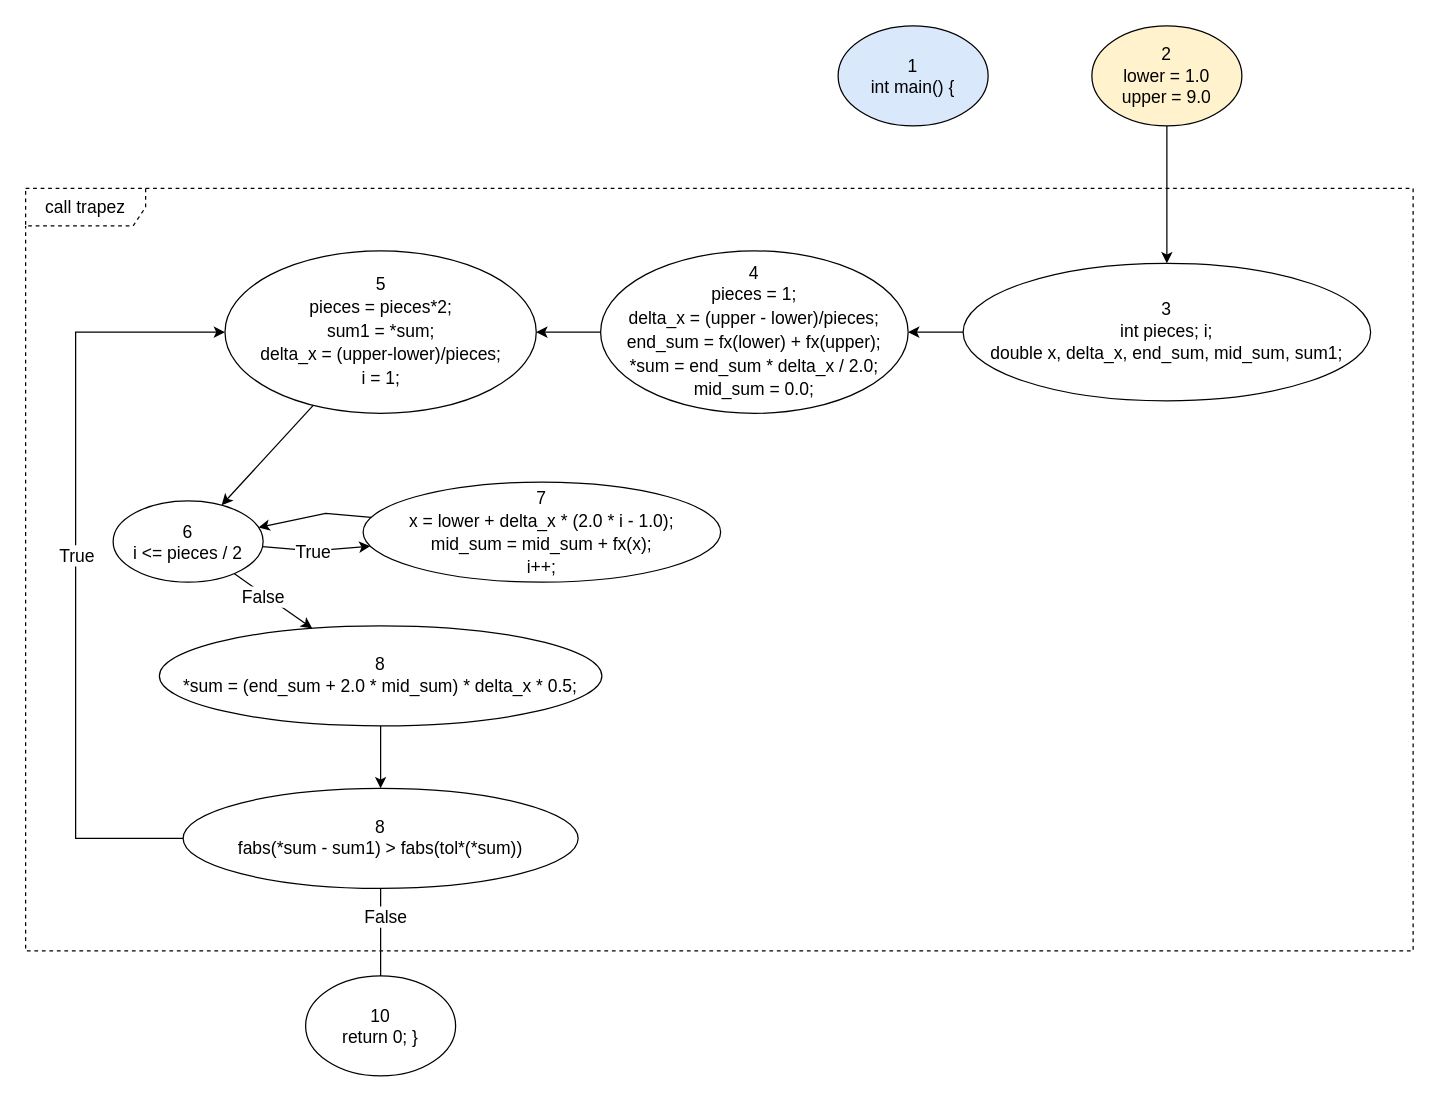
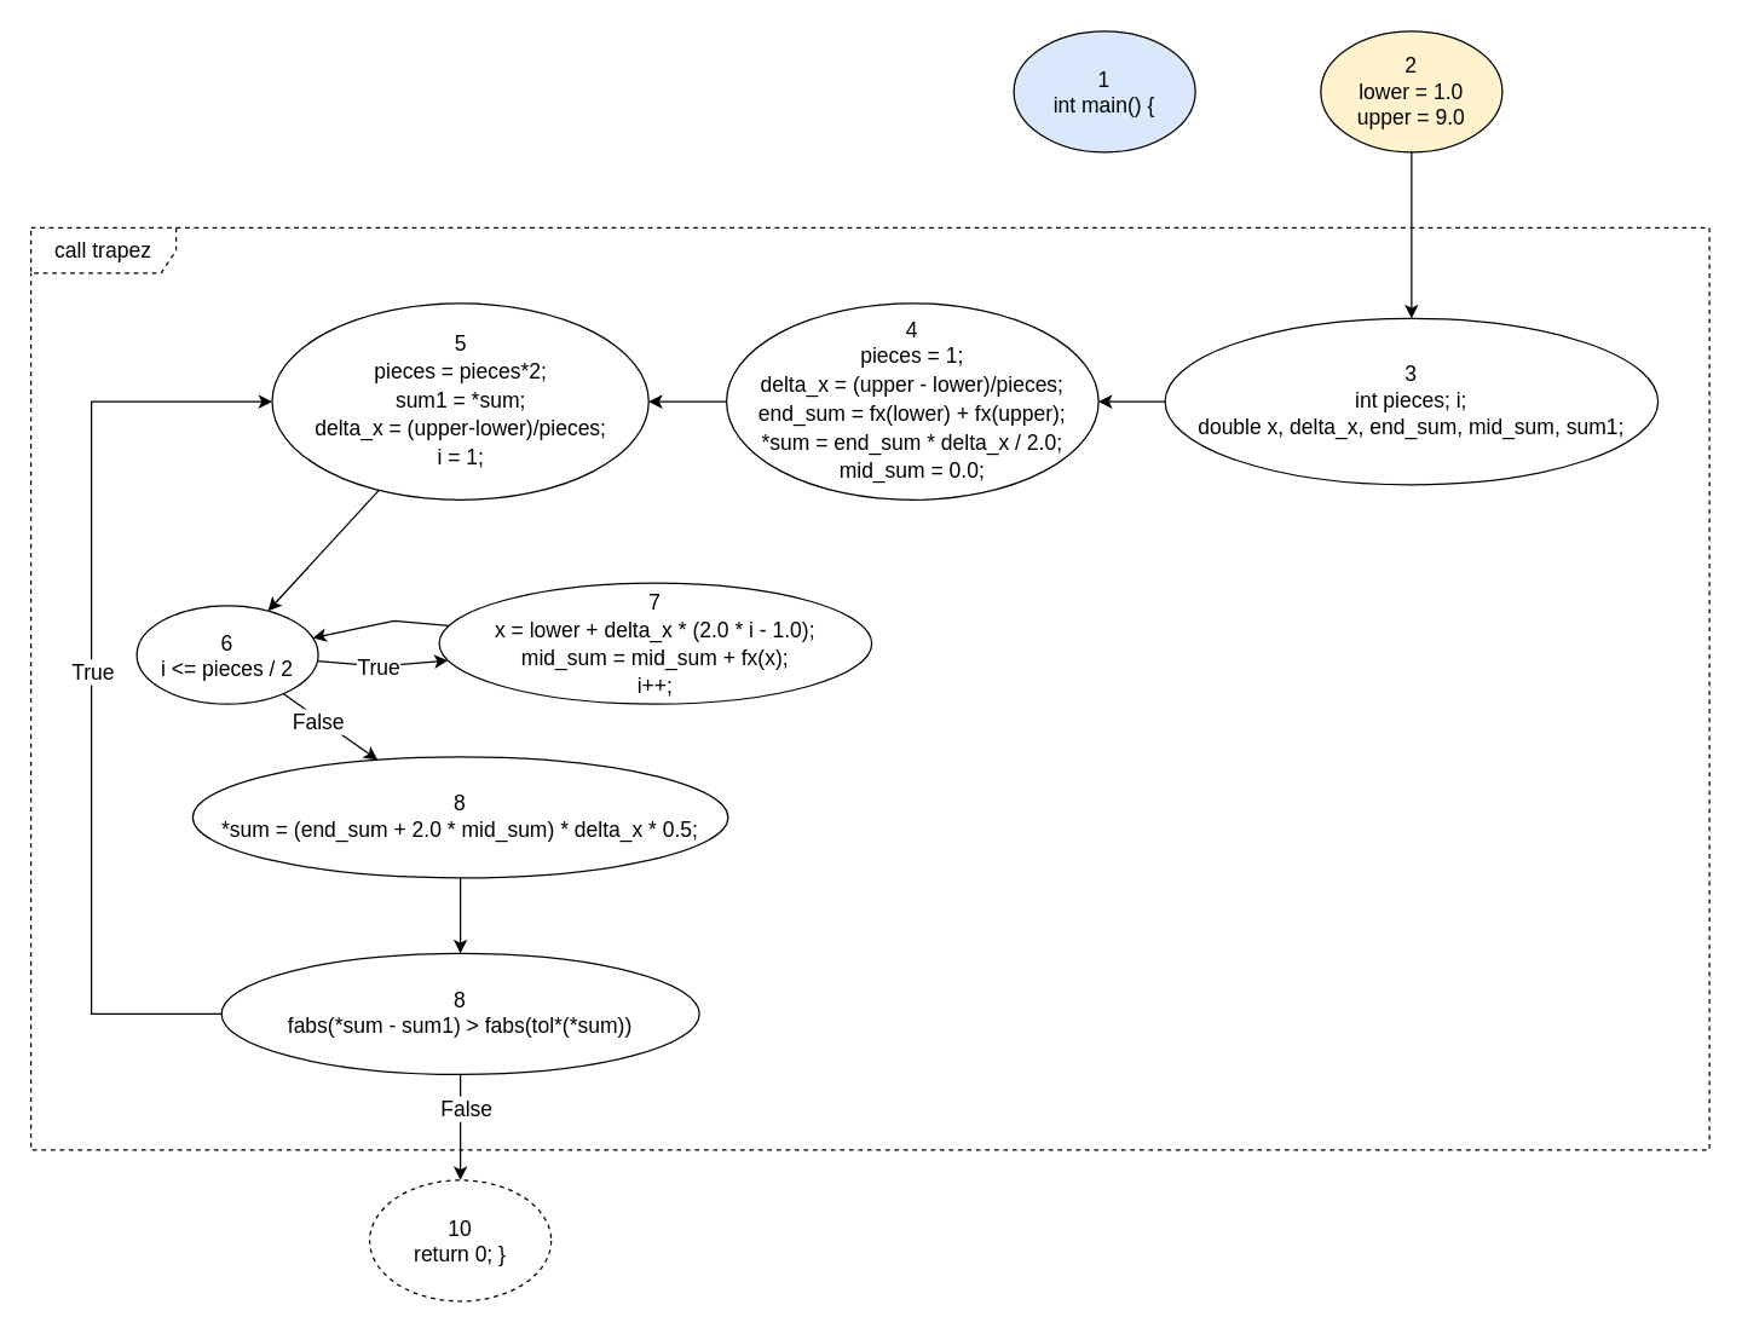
- <mxCell id="17" value="" style="endArrow=none;html=1;rounded=0;fontSize=14;" parent="1" source="10" target="5" edge="1"><mxGeometry width="50" height="50" relative="1" as="geometry"><mxPoint x="140" y="1120.43" as="sourcePoint" /><mxPoint x="190" y="1070.43" as="targetPoint" /></mxGeometry></mxCell>
+ <mxCell id="17" value="" style="endArrow=classic;html=1;rounded=0;fontSize=14;" parent="1" source="10" target="5" edge="1"><mxGeometry width="50" height="50" relative="1" as="geometry"><mxPoint x="140" y="1120.43" as="sourcePoint" /><mxPoint x="190" y="1070.43" as="targetPoint" /></mxGeometry></mxCell>
- <mxCell id="5" value="10&lt;br style=&quot;font-size: 14px&quot;&gt;return 0; }" style="ellipse;whiteSpace=wrap;html=1;fontSize=14;" parent="1" vertex="1"><mxGeometry x="244" y="780" width="120" height="80" as="geometry" /></mxCell>
+ <mxCell id="5" value="10&lt;br style=&quot;font-size: 14px&quot;&gt;return 0; }" style="ellipse;whiteSpace=wrap;html=1;fontSize=14;dashed=1;" parent="1" vertex="1"><mxGeometry x="244" y="780" width="120" height="80" as="geometry" /></mxCell>
